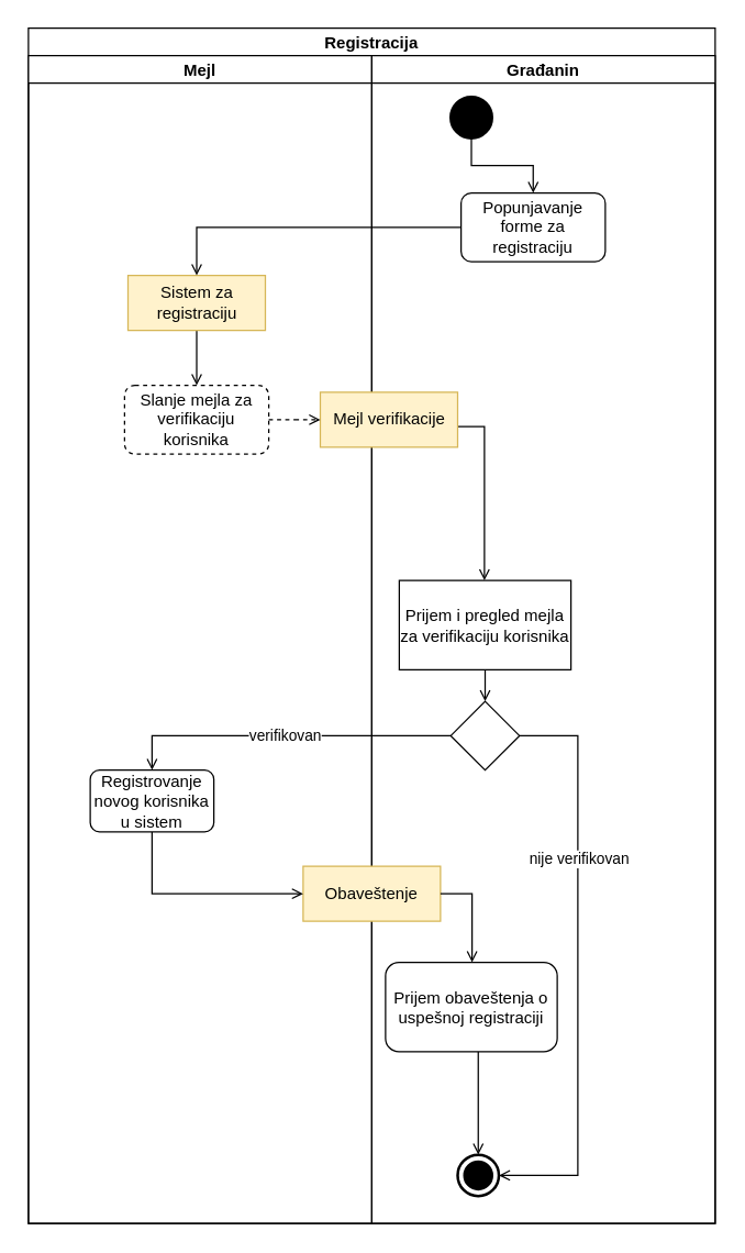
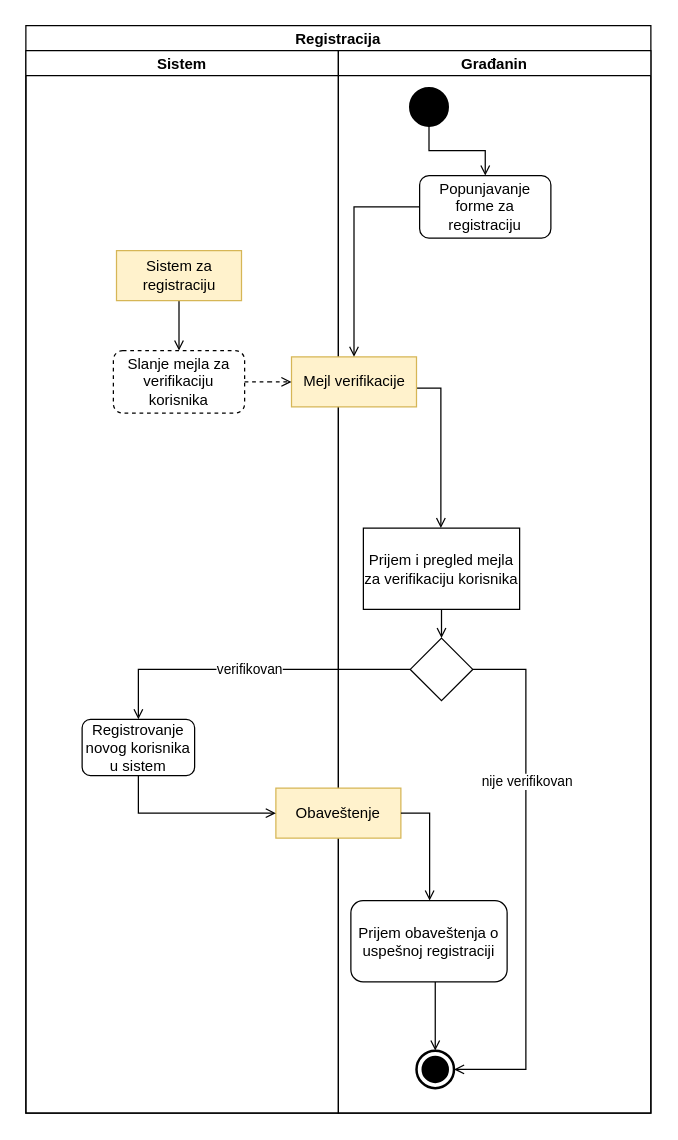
- <mxCell id="3" value="Mejl" style="swimlane;startSize=20;" vertex="1" parent="2"><mxGeometry y="20" width="250" height="850" as="geometry" /></mxCell>
+ <mxCell id="3" value="Sistem" style="swimlane;startSize=20;" vertex="1" parent="2"><mxGeometry y="20" width="250" height="850" as="geometry" /></mxCell>
- <mxCell id="26" value="" style="edgeStyle=orthogonalEdgeStyle;rounded=0;orthogonalLoop=1;jettySize=auto;html=1;endArrow=open;endFill=0;" edge="1" parent="2" source="11" target="6"><mxGeometry relative="1" as="geometry" /></mxCell>
+ <mxCell id="26" value="" style="edgeStyle=orthogonalEdgeStyle;rounded=0;orthogonalLoop=1;jettySize=auto;html=1;endArrow=open;endFill=0;" edge="1" parent="2" source="11" target="14"><mxGeometry relative="1" as="geometry" /></mxCell>
- <mxCell id="7" value="Registrovanje novog korisnika u sistem" style="rounded=1;whiteSpace=wrap;html=1;strokeColor=#000000;" vertex="1" parent="3"><mxGeometry x="45" y="520" width="90" height="45" as="geometry" /></mxCell>
+ <mxCell id="7" value="Registrovanje novog korisnika u sistem" style="rounded=1;whiteSpace=wrap;html=1;strokeColor=#000000;" vertex="1" parent="3"><mxGeometry x="45" y="535" width="90" height="45" as="geometry" /></mxCell>
- <mxCell id="20" value="Prijem obaveštenja o uspešnoj registraciji" style="rounded=1;whiteSpace=wrap;html=1;strokeColor=#000000;" vertex="1" parent="8"><mxGeometry x="10" y="660" width="125" height="65" as="geometry" /></mxCell>
+ <mxCell id="20" value="Prijem obaveštenja o uspešnoj registraciji" style="rounded=1;whiteSpace=wrap;html=1;strokeColor=#000000;" vertex="1" parent="8"><mxGeometry x="10" y="680" width="125" height="65" as="geometry" /></mxCell>
